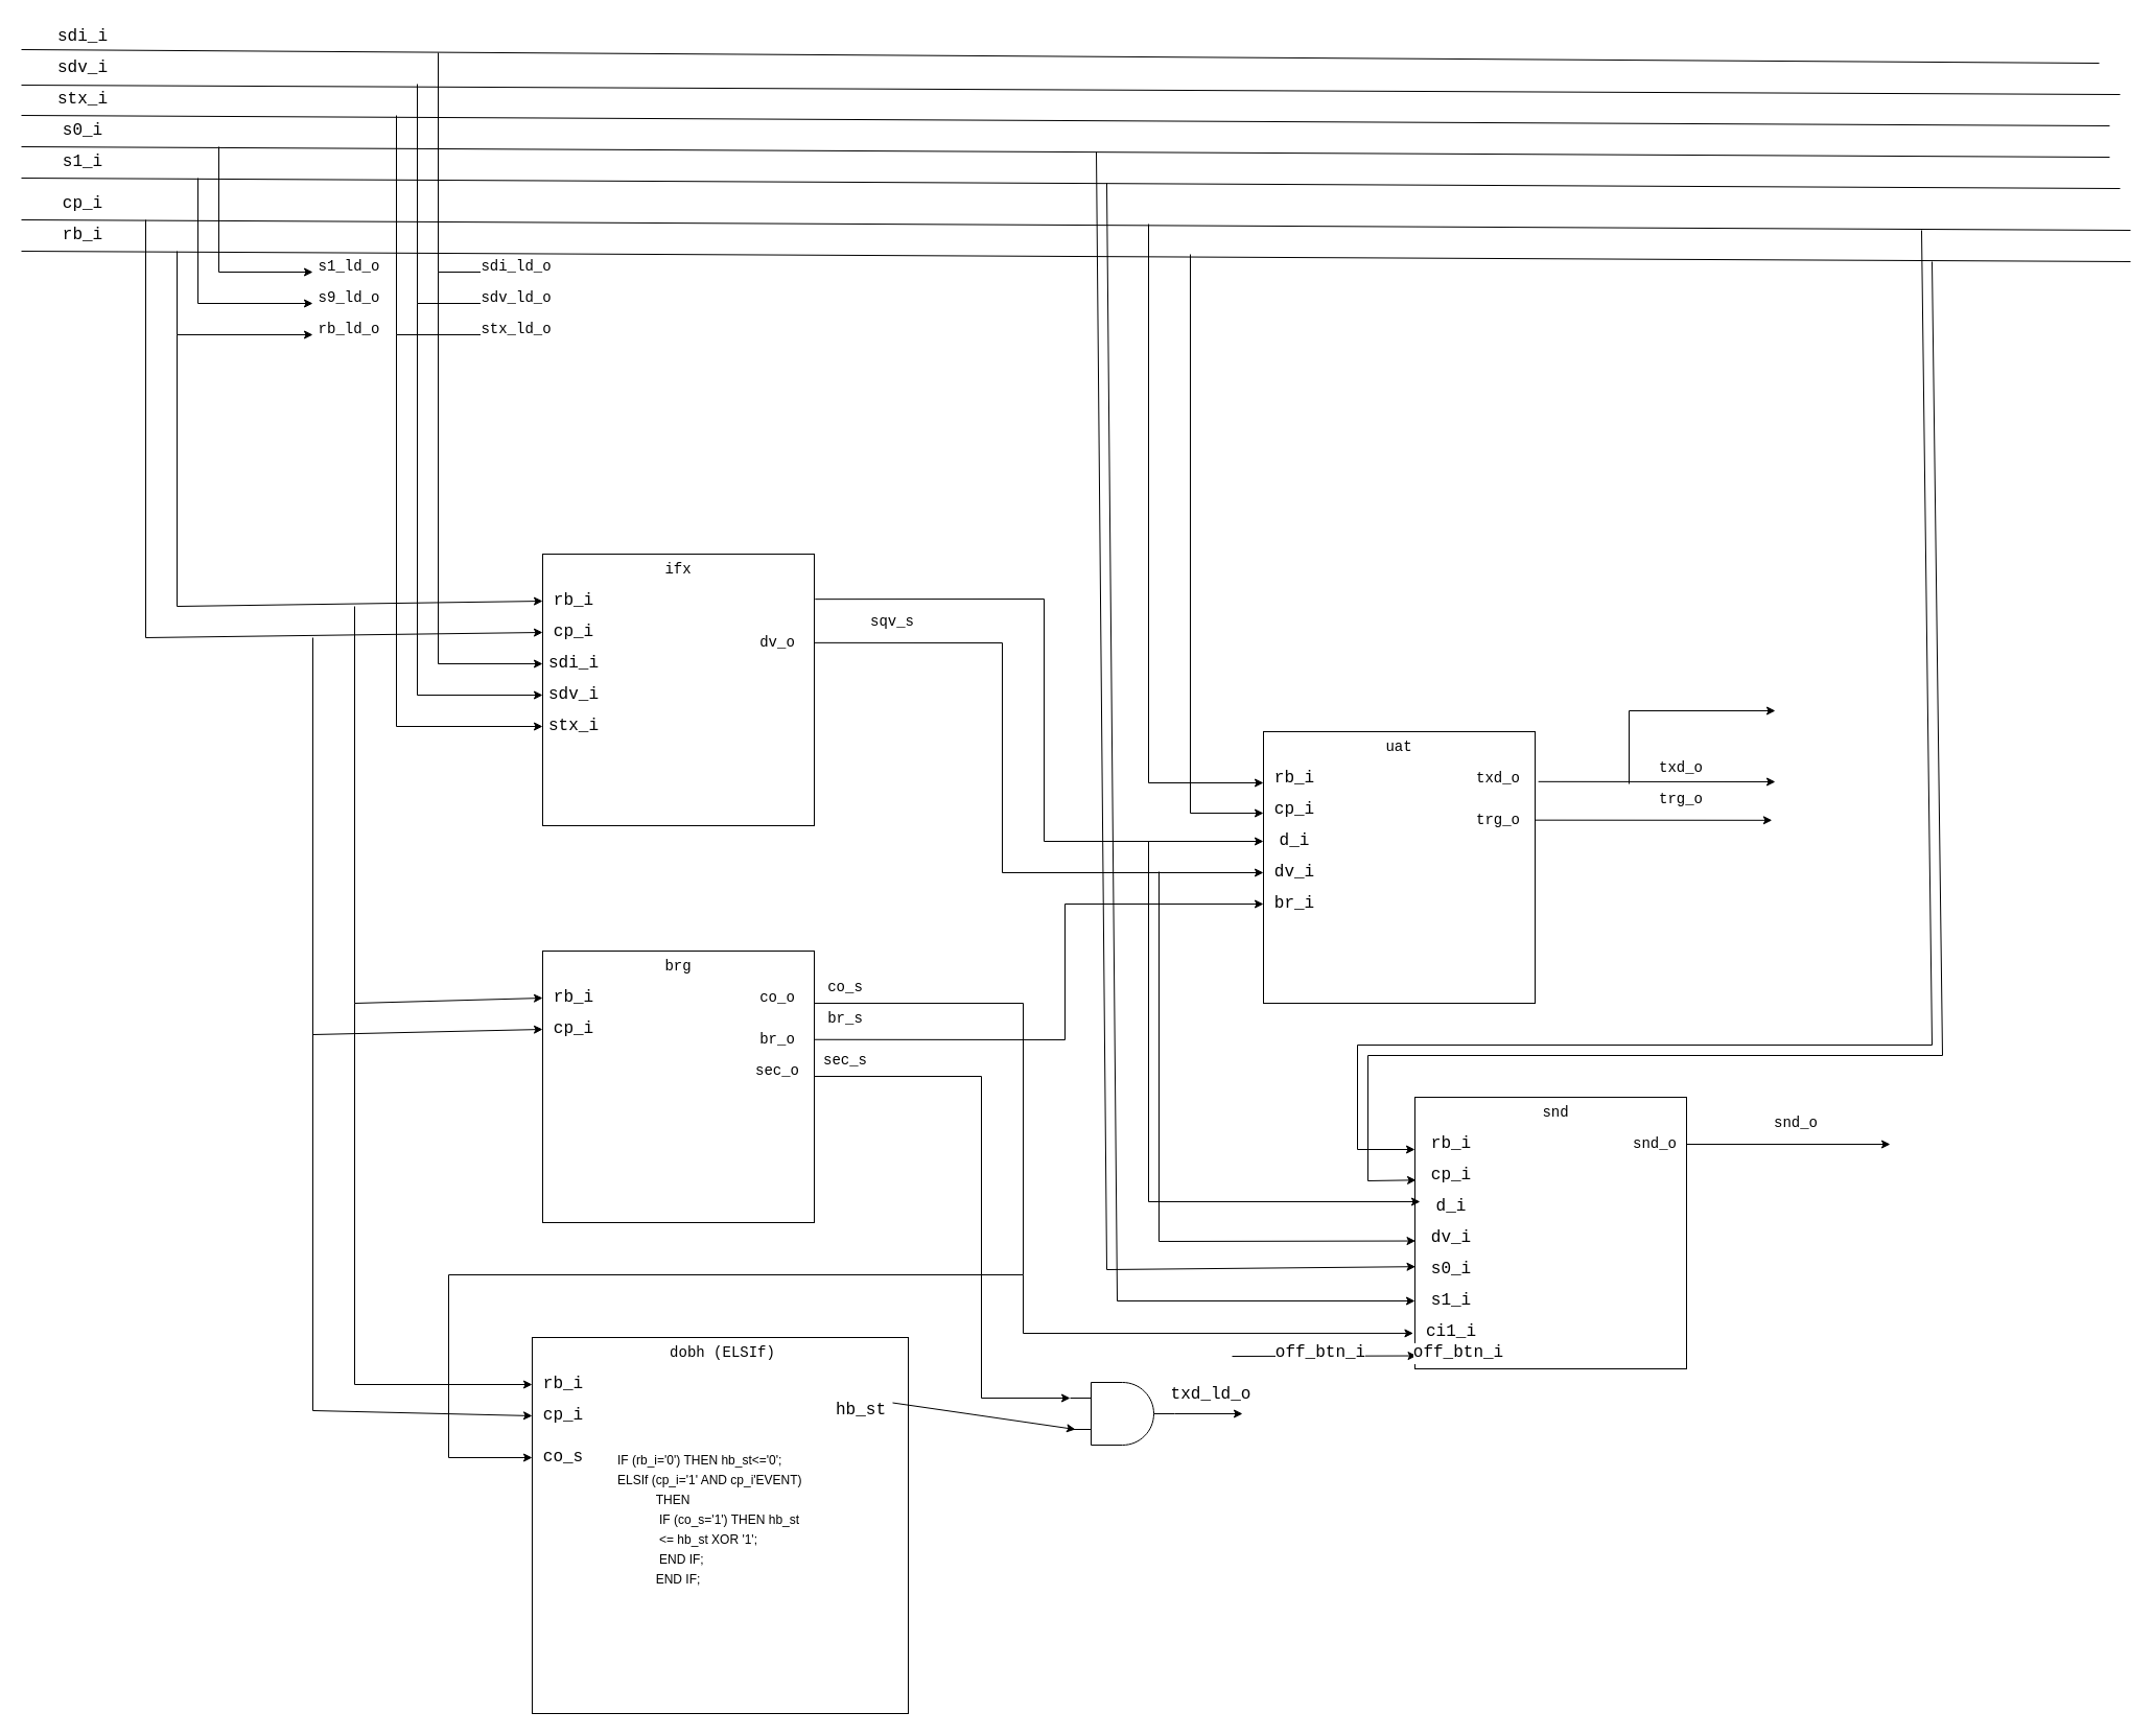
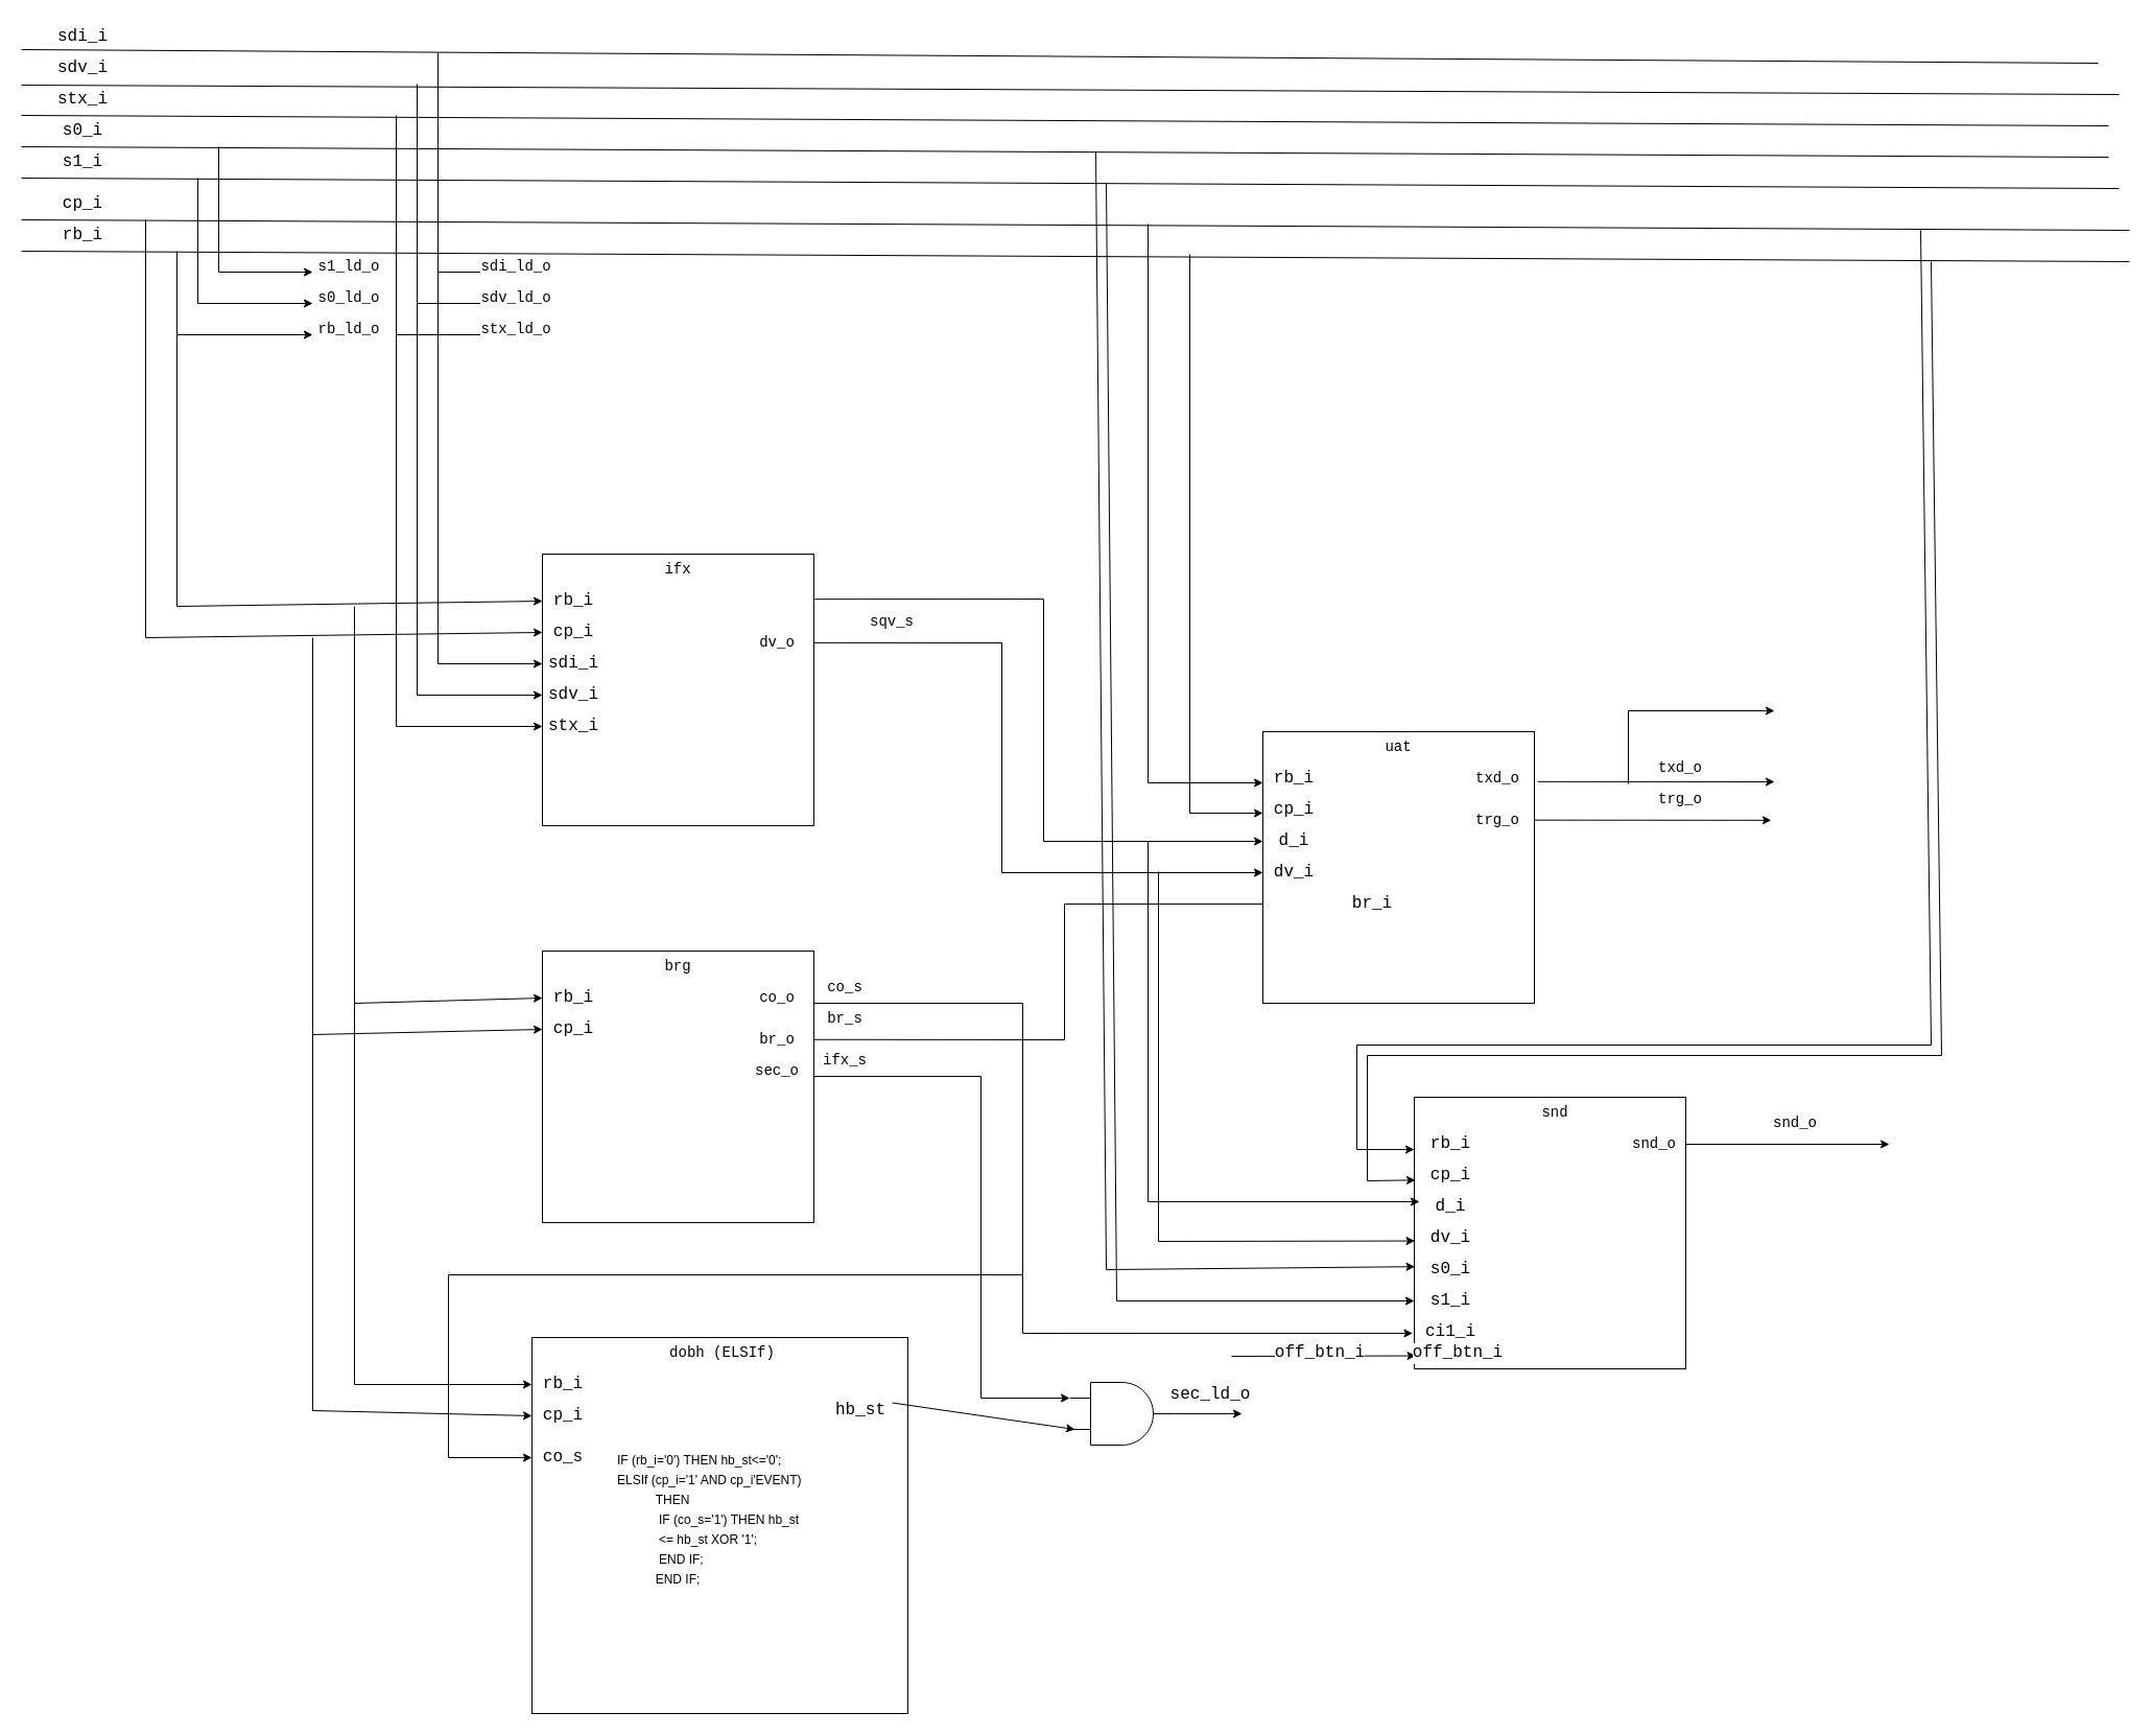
- <mxCell id="18" value="&lt;div style=&quot;line-height: 19px&quot;&gt;&lt;div style=&quot;line-height: 19px&quot;&gt;&lt;font face=&quot;consolas, courier new, monospace&quot;&gt;&lt;span style=&quot;font-size: 14px&quot;&gt;s9_ld_o&lt;/span&gt;&lt;/font&gt;&lt;br&gt;&lt;/div&gt;&lt;/div&gt;" style="text;html=1;strokeColor=none;fillColor=none;align=center;verticalAlign=middle;whiteSpace=wrap;rounded=0;fontColor=#000000;labelBackgroundColor=#FFFFFF;" parent="1" vertex="1"><mxGeometry x="319" y="280" width="30" height="10" as="geometry" /></mxCell>
+ <mxCell id="18" value="&lt;div style=&quot;line-height: 19px&quot;&gt;&lt;div style=&quot;line-height: 19px&quot;&gt;&lt;font face=&quot;consolas, courier new, monospace&quot;&gt;&lt;span style=&quot;font-size: 14px&quot;&gt;s0_ld_o&lt;/span&gt;&lt;/font&gt;&lt;br&gt;&lt;/div&gt;&lt;/div&gt;" style="text;html=1;strokeColor=none;fillColor=none;align=center;verticalAlign=middle;whiteSpace=wrap;rounded=0;fontColor=#000000;labelBackgroundColor=#FFFFFF;" parent="1" vertex="1"><mxGeometry x="319" y="280" width="30" height="10" as="geometry" /></mxCell>
- <mxCell id="80" value="&lt;div style=&quot;font-family: &amp;#34;consolas&amp;#34; , &amp;#34;courier new&amp;#34; , monospace ; line-height: 19px&quot;&gt;&lt;div style=&quot;font-family: &amp;#34;consolas&amp;#34; , &amp;#34;courier new&amp;#34; , monospace ; line-height: 19px&quot;&gt;&lt;font style=&quot;font-size: 16px&quot;&gt;br_i&lt;/font&gt;&lt;/div&gt;&lt;/div&gt;" style="text;html=1;strokeColor=none;fillColor=none;align=center;verticalAlign=middle;whiteSpace=wrap;rounded=0;labelBackgroundColor=#FFFFFF;fontColor=#000000;" parent="1" vertex="1"><mxGeometry x="1209" y="850" width="60" height="30" as="geometry" /></mxCell>
+ <mxCell id="80" value="&lt;div style=&quot;font-family: &amp;#34;consolas&amp;#34; , &amp;#34;courier new&amp;#34; , monospace ; line-height: 19px&quot;&gt;&lt;div style=&quot;font-family: &amp;#34;consolas&amp;#34; , &amp;#34;courier new&amp;#34; , monospace ; line-height: 19px&quot;&gt;&lt;font style=&quot;font-size: 16px&quot;&gt;br_i&lt;/font&gt;&lt;/div&gt;&lt;/div&gt;" style="text;html=1;strokeColor=none;fillColor=none;align=center;verticalAlign=middle;whiteSpace=wrap;rounded=0;labelBackgroundColor=#FFFFFF;fontColor=#000000;" parent="1" vertex="1"><mxGeometry x="1284" y="850" width="60" height="30" as="geometry" /></mxCell>
- <mxCell id="58" value="&lt;div style=&quot;font-family: &amp;#34;consolas&amp;#34; , &amp;#34;courier new&amp;#34; , monospace ; line-height: 19px&quot;&gt;&lt;div style=&quot;font-family: &amp;#34;consolas&amp;#34; , &amp;#34;courier new&amp;#34; , monospace ; font-size: 14px ; line-height: 19px&quot;&gt;&lt;span style=&quot;background-color: rgb(255 , 255 , 255)&quot;&gt;sec_s&lt;/span&gt;&lt;/div&gt;&lt;/div&gt;" style="text;html=1;strokeColor=none;fillColor=none;align=center;verticalAlign=middle;whiteSpace=wrap;rounded=0;labelBackgroundColor=#FFFFFF;fontColor=#000000;" parent="1" vertex="1"><mxGeometry x="779" y="1000" width="60" height="30" as="geometry" /></mxCell>
+ <mxCell id="58" value="&lt;div style=&quot;font-family: &amp;#34;consolas&amp;#34; , &amp;#34;courier new&amp;#34; , monospace ; line-height: 19px&quot;&gt;&lt;div style=&quot;font-family: &amp;#34;consolas&amp;#34; , &amp;#34;courier new&amp;#34; , monospace ; font-size: 14px ; line-height: 19px&quot;&gt;&lt;span style=&quot;background-color: rgb(255 , 255 , 255)&quot;&gt;ifx_s&lt;/span&gt;&lt;/div&gt;&lt;/div&gt;" style="text;html=1;strokeColor=none;fillColor=none;align=center;verticalAlign=middle;whiteSpace=wrap;rounded=0;labelBackgroundColor=#FFFFFF;fontColor=#000000;" parent="1" vertex="1"><mxGeometry x="779" y="1000" width="60" height="30" as="geometry" /></mxCell>
- <mxCell id="71" value="&lt;div style=&quot;font-family: &amp;#34;consolas&amp;#34; , &amp;#34;courier new&amp;#34; , monospace ; line-height: 19px&quot;&gt;&lt;div style=&quot;font-family: &amp;#34;consolas&amp;#34; , &amp;#34;courier new&amp;#34; , monospace ; line-height: 19px&quot;&gt;&lt;span style=&quot;font-size: 16px&quot;&gt;txd_ld_o&lt;/span&gt;&lt;/div&gt;&lt;/div&gt;" style="text;html=1;strokeColor=none;fillColor=none;align=center;verticalAlign=middle;whiteSpace=wrap;rounded=0;labelBackgroundColor=#FFFFFF;fontColor=#000000;" parent="1" vertex="1"><mxGeometry x="1129" y="1320" width="60" height="30" as="geometry" /></mxCell>
+ <mxCell id="71" value="&lt;div style=&quot;font-family: &amp;#34;consolas&amp;#34; , &amp;#34;courier new&amp;#34; , monospace ; line-height: 19px&quot;&gt;&lt;div style=&quot;font-family: &amp;#34;consolas&amp;#34; , &amp;#34;courier new&amp;#34; , monospace ; line-height: 19px&quot;&gt;&lt;span style=&quot;font-size: 16px&quot;&gt;sec_ld_o&lt;/span&gt;&lt;/div&gt;&lt;/div&gt;" style="text;html=1;strokeColor=none;fillColor=none;align=center;verticalAlign=middle;whiteSpace=wrap;rounded=0;labelBackgroundColor=#FFFFFF;fontColor=#000000;" parent="1" vertex="1"><mxGeometry x="1129" y="1320" width="60" height="30" as="geometry" /></mxCell>
